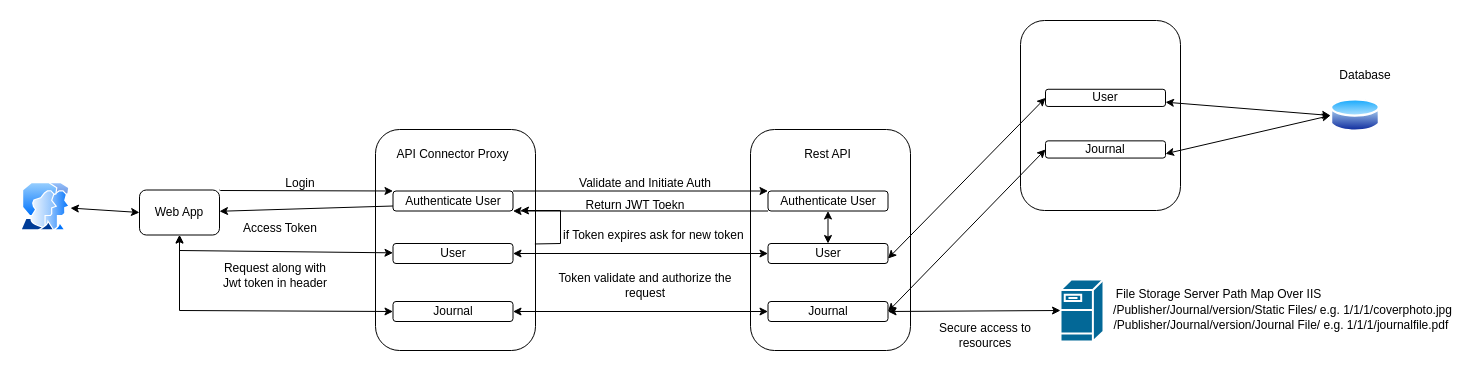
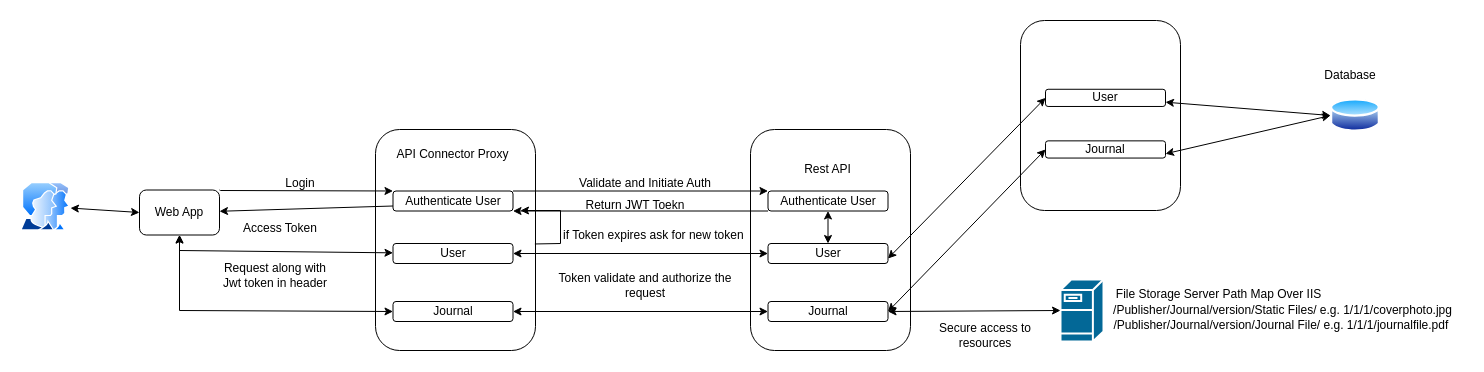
- <mxCell id="41" value="Database" style="text;html=1;strokeColor=none;fillColor=none;align=center;verticalAlign=middle;whiteSpace=wrap;rounded=0;" parent="1" vertex="1"><mxGeometry x="1335" y="60" width="60" height="30" as="geometry" /></mxCell>
+ <mxCell id="41" value="Database" style="text;html=1;strokeColor=none;fillColor=none;align=center;verticalAlign=middle;whiteSpace=wrap;rounded=0;" parent="1" vertex="1"><mxGeometry x="1320" y="60" width="60" height="30" as="geometry" /></mxCell>
- <mxCell id="20" value="Rest API" style="text;html=1;strokeColor=none;fillColor=none;align=center;verticalAlign=middle;whiteSpace=wrap;rounded=0;" parent="15" vertex="1"><mxGeometry x="10" y="10" width="135" height="30" as="geometry" /></mxCell>
+ <mxCell id="20" value="Rest API" style="text;html=1;strokeColor=none;fillColor=none;align=center;verticalAlign=middle;whiteSpace=wrap;rounded=0;" parent="15" vertex="1"><mxGeometry x="10" y="25" width="135" height="30" as="geometry" /></mxCell>
